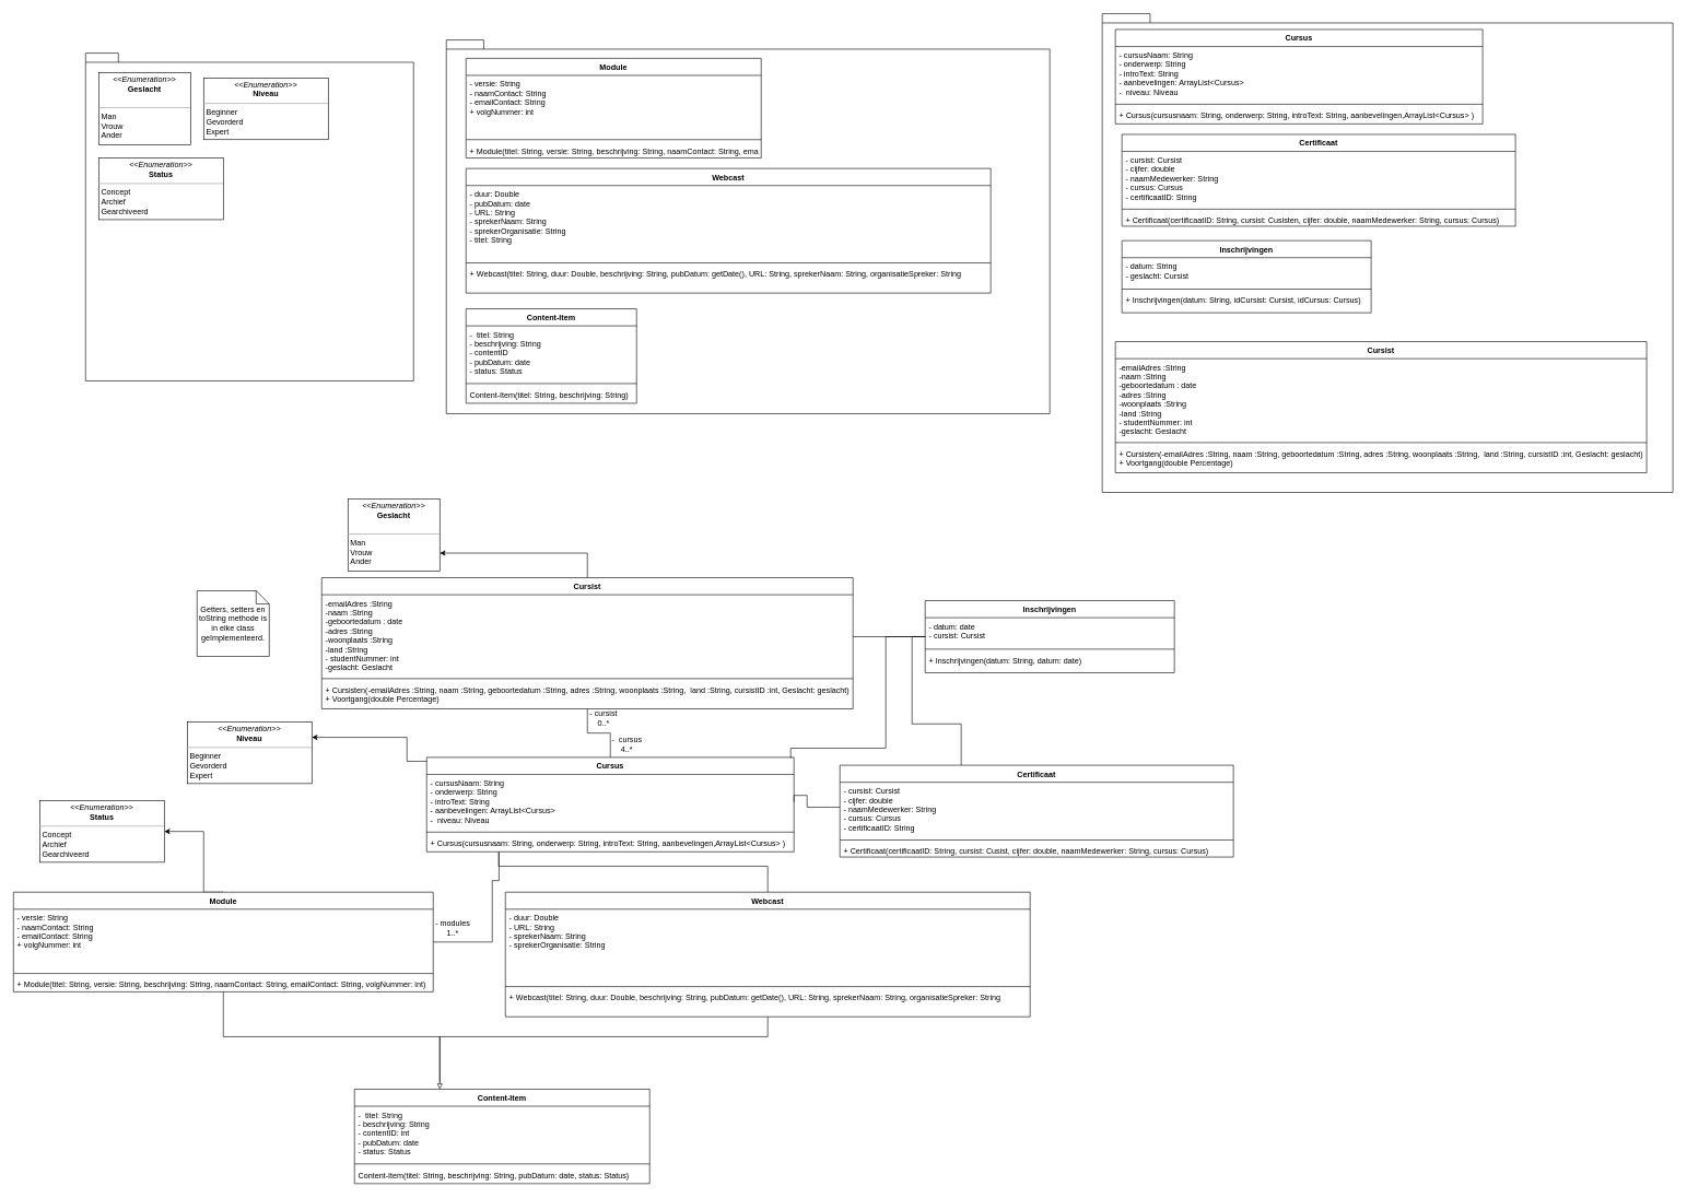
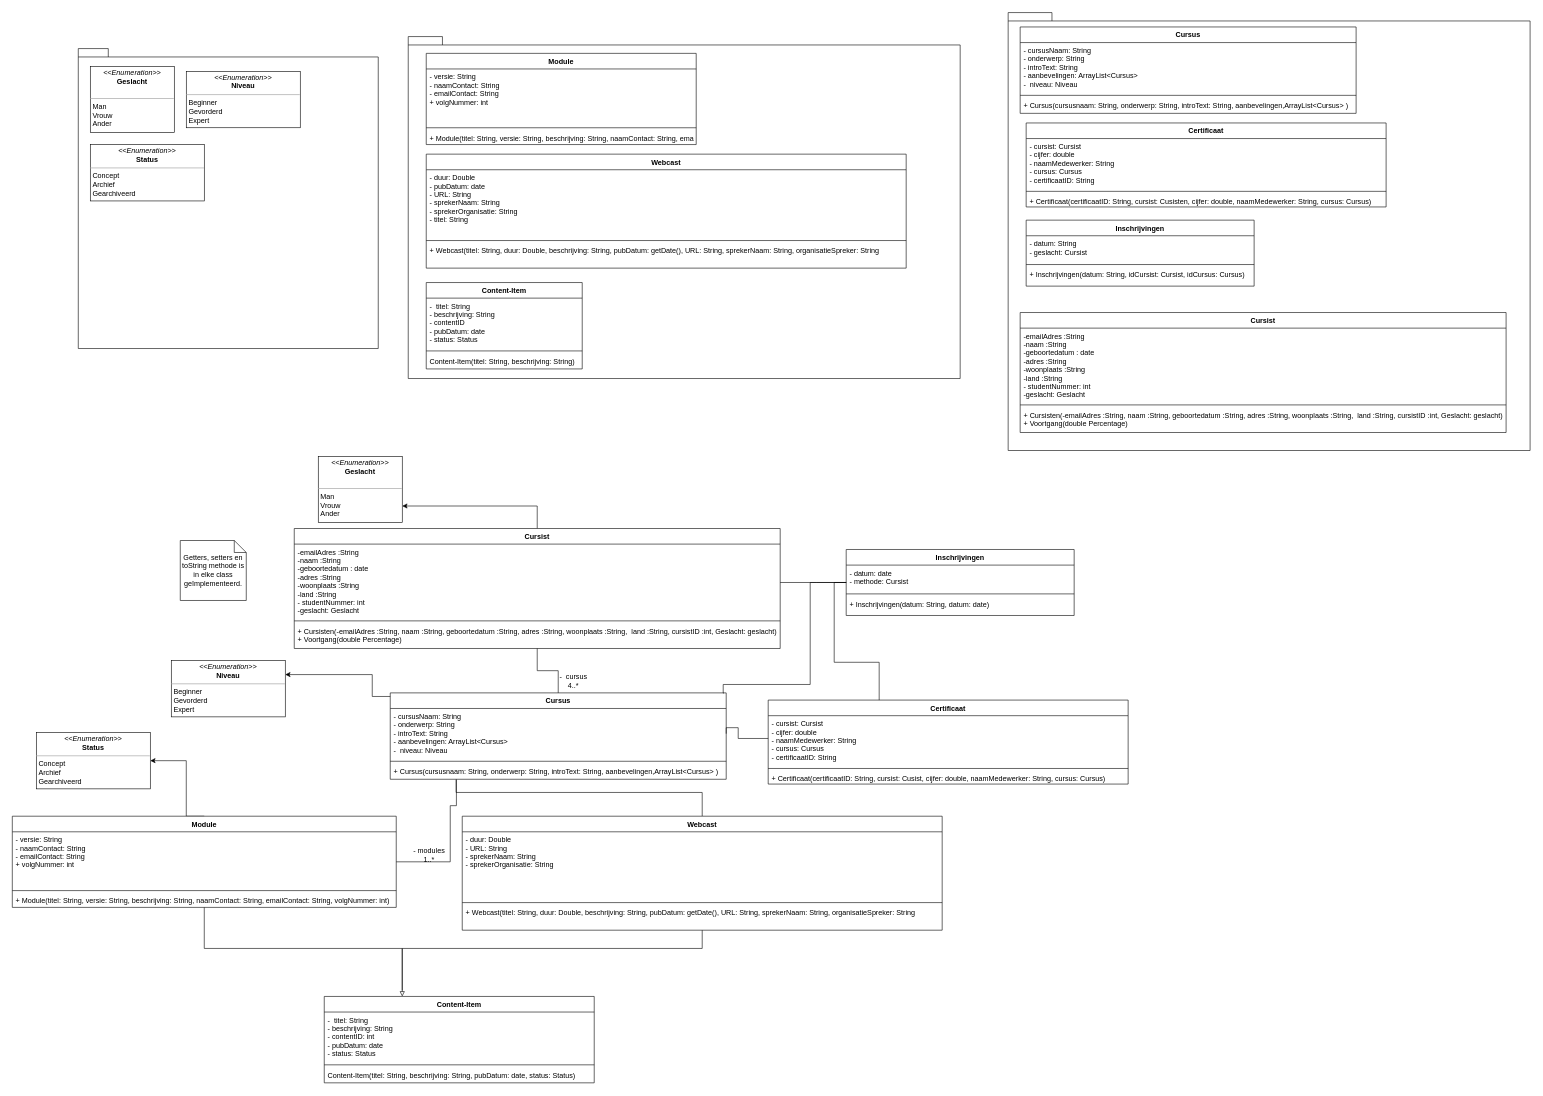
- <mxCell id="35" value="- datum: date&#10;- cursist: Cursist" style="text;strokeColor=none;fillColor=none;align=left;verticalAlign=top;spacingLeft=4;spacingRight=4;overflow=hidden;rotatable=0;points=[[0,0.5],[1,0.5]];portConstraint=eastwest;" parent="34" vertex="1"><mxGeometry y="26" width="380" height="44" as="geometry" /></mxCell>
+ <mxCell id="35" value="- datum: date&#10;- methode: Cursist" style="text;strokeColor=none;fillColor=none;align=left;verticalAlign=top;spacingLeft=4;spacingRight=4;overflow=hidden;rotatable=0;points=[[0,0.5],[1,0.5]];portConstraint=eastwest;" parent="34" vertex="1"><mxGeometry y="26" width="380" height="44" as="geometry" /></mxCell>
- <mxCell id="38" value="- cursist&lt;br&gt;0..*" style="text;html=1;strokeColor=none;fillColor=none;align=center;verticalAlign=middle;whiteSpace=wrap;rounded=0;" parent="1" vertex="1"><mxGeometry x="890" y="1080" width="60" height="30" as="geometry" /></mxCell>
- <mxCell id="41" value="- modules&lt;br&gt;1..*" style="text;html=1;strokeColor=none;fillColor=none;align=center;verticalAlign=middle;whiteSpace=wrap;rounded=0;" parent="1" vertex="1"><mxGeometry x="660" y="1400" width="60" height="30" as="geometry" /></mxCell>
+ <mxCell id="41" value="- modules&lt;br&gt;1..*" style="text;html=1;strokeColor=none;fillColor=none;align=center;verticalAlign=middle;whiteSpace=wrap;rounded=0;" parent="1" vertex="1"><mxGeometry x="685" y="1410" width="60" height="30" as="geometry" /></mxCell>
